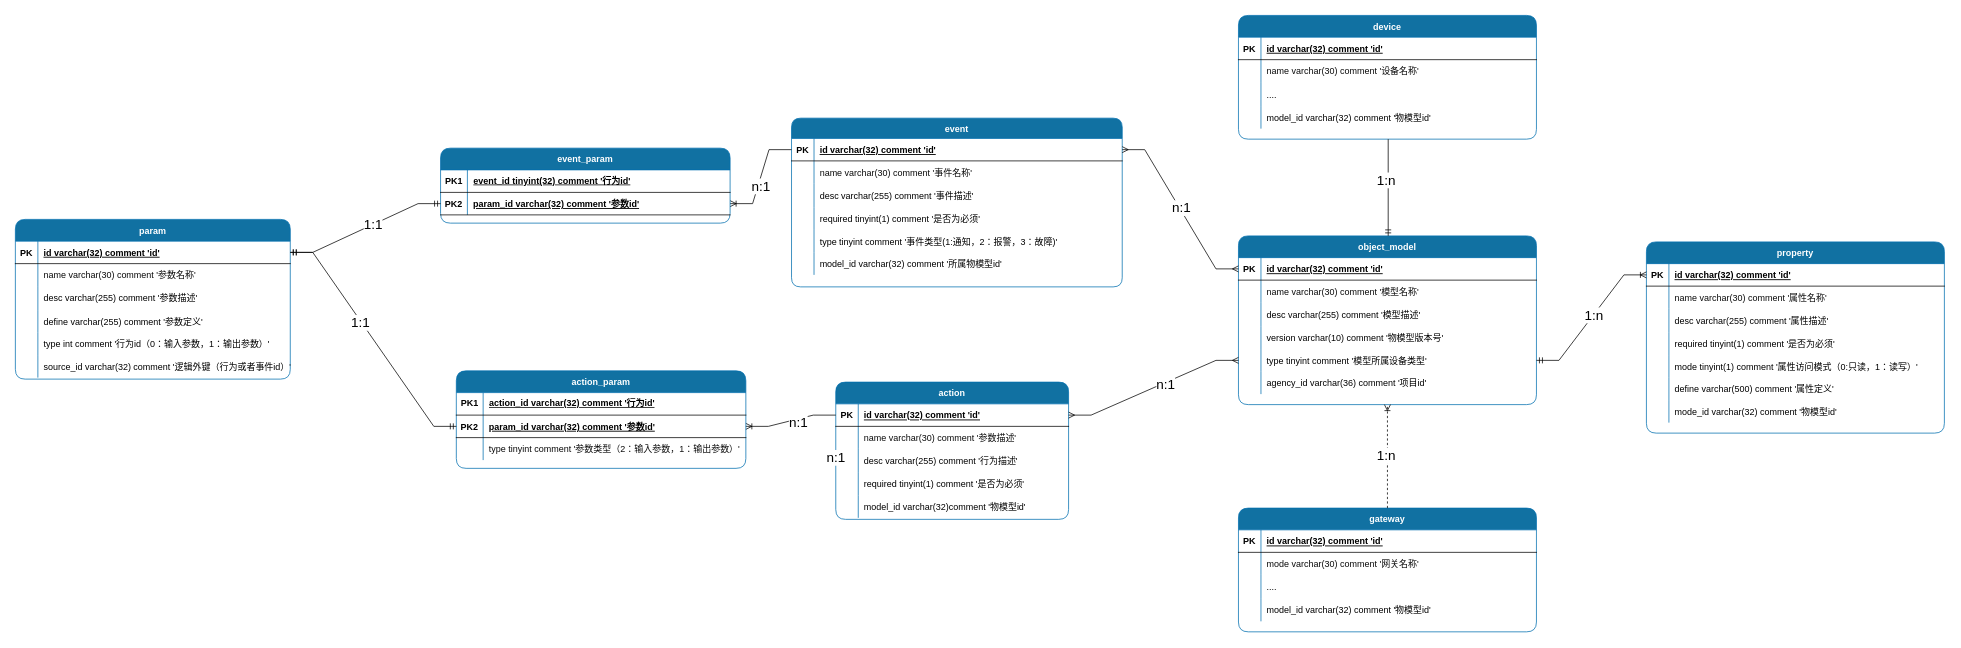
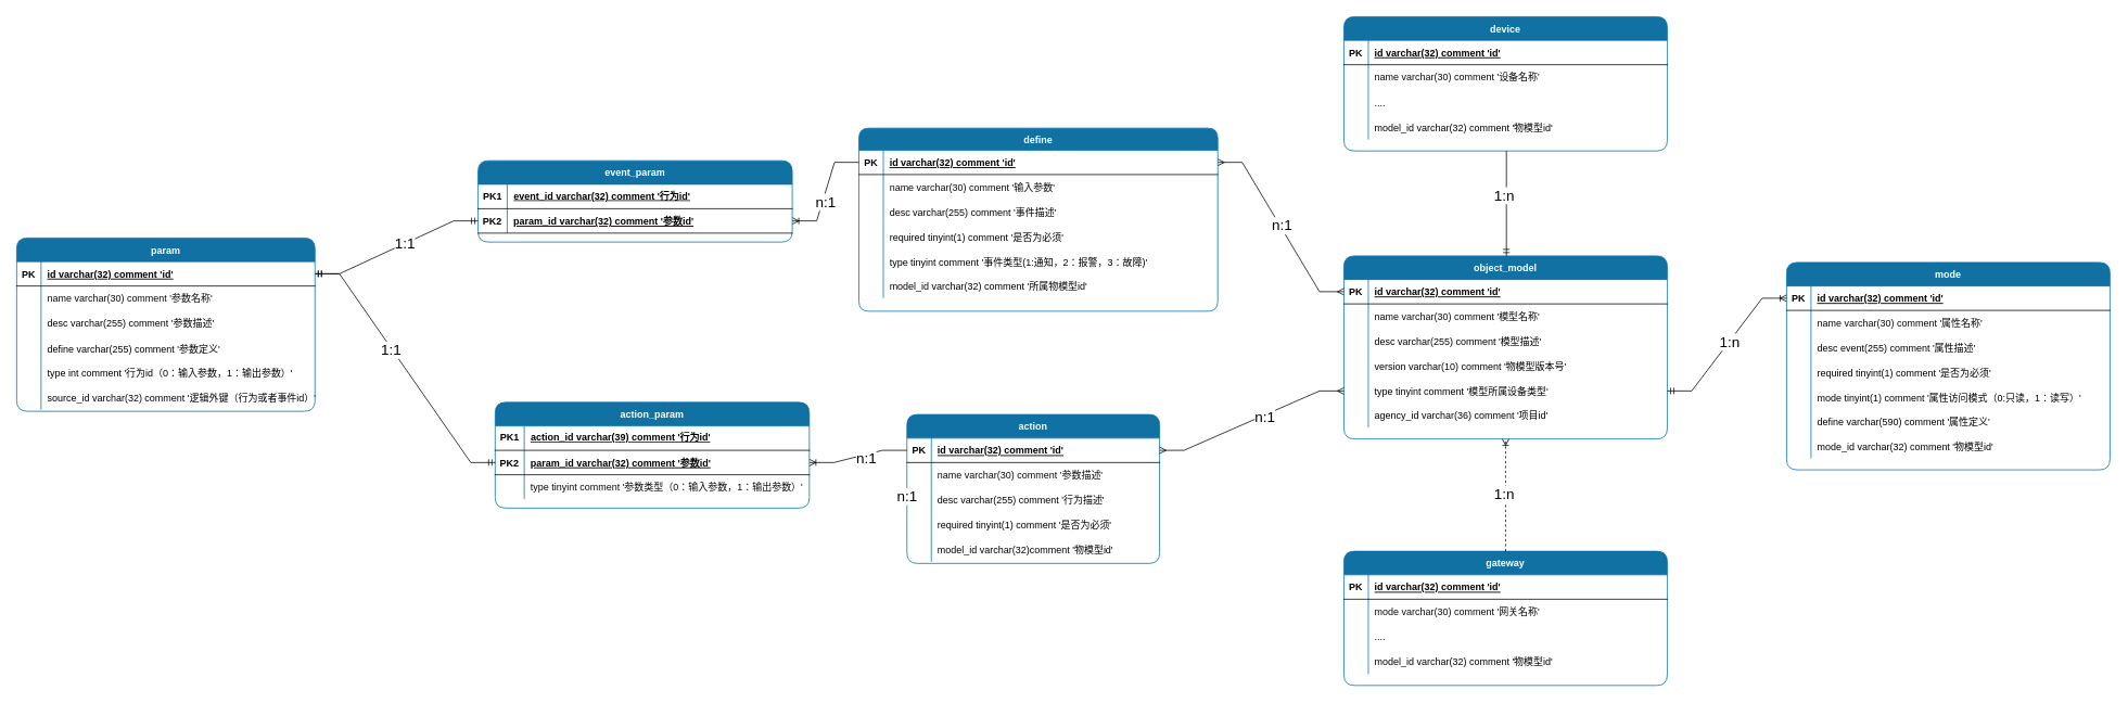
- <mxCell id="37" value="event" style="shape=table;startSize=27;container=1;collapsible=1;childLayout=tableLayout;fixedRows=1;rowLines=0;fontStyle=1;align=center;resizeLast=1;labelBackgroundColor=none;fillColor=#1171a2;strokeColor=#006EAF;fontColor=#ffffff;rounded=1;swimlaneFillColor=none;" parent="1" vertex="1"><mxGeometry x="1055" y="157" width="441" height="225" as="geometry" /></mxCell>
+ <mxCell id="37" value="define" style="shape=table;startSize=27;container=1;collapsible=1;childLayout=tableLayout;fixedRows=1;rowLines=0;fontStyle=1;align=center;resizeLast=1;labelBackgroundColor=none;fillColor=#1171a2;strokeColor=#006EAF;fontColor=#ffffff;rounded=1;swimlaneFillColor=none;" parent="1" vertex="1"><mxGeometry x="1055" y="157" width="441" height="225" as="geometry" /></mxCell>
- <mxCell id="43" value="name varchar(30) comment '事件名称'" style="shape=partialRectangle;connectable=0;fillColor=none;top=0;left=0;bottom=0;right=0;align=left;spacingLeft=6;overflow=hidden;labelBorderColor=none;fontColor=#0a0a0a;" parent="41" vertex="1"><mxGeometry x="30" width="411" height="30" as="geometry"><mxRectangle width="411" height="30" as="alternateBounds" /></mxGeometry></mxCell>
+ <mxCell id="43" value="name varchar(30) comment '输入参数'" style="shape=partialRectangle;connectable=0;fillColor=none;top=0;left=0;bottom=0;right=0;align=left;spacingLeft=6;overflow=hidden;labelBorderColor=none;fontColor=#0a0a0a;" parent="41" vertex="1"><mxGeometry x="30" width="411" height="30" as="geometry"><mxRectangle width="411" height="30" as="alternateBounds" /></mxGeometry></mxCell>
- <mxCell id="151" value="event_id tinyint(32) comment '行为id'" style="shape=partialRectangle;connectable=0;fillColor=none;top=0;left=0;bottom=0;right=0;align=left;spacingLeft=6;fontStyle=5;overflow=hidden;whiteSpace=wrap;html=1;" parent="149" vertex="1"><mxGeometry x="35.783" width="350.304" height="30" as="geometry"><mxRectangle width="350.304" height="30" as="alternateBounds" /></mxGeometry></mxCell>
+ <mxCell id="151" value="event_id varchar(32) comment '行为id'" style="shape=partialRectangle;connectable=0;fillColor=none;top=0;left=0;bottom=0;right=0;align=left;spacingLeft=6;fontStyle=5;overflow=hidden;whiteSpace=wrap;html=1;" parent="149" vertex="1"><mxGeometry x="35.783" width="350.304" height="30" as="geometry"><mxRectangle width="350.304" height="30" as="alternateBounds" /></mxGeometry></mxCell>
- <mxCell id="56" value="property" style="shape=table;startSize=29;container=1;collapsible=1;childLayout=tableLayout;fixedRows=1;rowLines=0;fontStyle=1;align=center;resizeLast=1;labelBackgroundColor=none;fillColor=#1171a2;strokeColor=#006EAF;fontColor=#ffffff;rounded=1;swimlaneFillColor=none;" parent="1" vertex="1"><mxGeometry x="2195" y="322" width="397.345" height="255" as="geometry" /></mxCell>
+ <mxCell id="56" value="mode" style="shape=table;startSize=29;container=1;collapsible=1;childLayout=tableLayout;fixedRows=1;rowLines=0;fontStyle=1;align=center;resizeLast=1;labelBackgroundColor=none;fillColor=#1171a2;strokeColor=#006EAF;fontColor=#ffffff;rounded=1;swimlaneFillColor=none;" parent="1" vertex="1"><mxGeometry x="2195" y="322" width="397.345" height="255" as="geometry" /></mxCell>
- <mxCell id="65" value="desc varchar(255) comment '属性描述'" style="shape=partialRectangle;connectable=0;fillColor=none;top=0;left=0;bottom=0;right=0;align=left;spacingLeft=6;overflow=hidden;labelBackgroundColor=none;" parent="63" vertex="1"><mxGeometry x="30" width="367.345" height="32" as="geometry"><mxRectangle width="367.345" height="32" as="alternateBounds" /></mxGeometry></mxCell>
+ <mxCell id="65" value="desc event(255) comment '属性描述'" style="shape=partialRectangle;connectable=0;fillColor=none;top=0;left=0;bottom=0;right=0;align=left;spacingLeft=6;overflow=hidden;labelBackgroundColor=none;" parent="63" vertex="1"><mxGeometry x="30" width="367.345" height="32" as="geometry"><mxRectangle width="367.345" height="32" as="alternateBounds" /></mxGeometry></mxCell>
- <mxCell id="74" value="define varchar(500) comment '属性定义'" style="shape=partialRectangle;connectable=0;fillColor=none;top=0;left=0;bottom=0;right=0;align=left;spacingLeft=6;overflow=hidden;" parent="72" vertex="1"><mxGeometry x="30" width="367.345" height="30" as="geometry"><mxRectangle width="367.345" height="30" as="alternateBounds" /></mxGeometry></mxCell>
+ <mxCell id="74" value="define varchar(590) comment '属性定义'" style="shape=partialRectangle;connectable=0;fillColor=none;top=0;left=0;bottom=0;right=0;align=left;spacingLeft=6;overflow=hidden;" parent="72" vertex="1"><mxGeometry x="30" width="367.345" height="30" as="geometry"><mxRectangle width="367.345" height="30" as="alternateBounds" /></mxGeometry></mxCell>
- <mxCell id="140" value="action_id varchar(32) comment '行为id'" style="shape=partialRectangle;connectable=0;fillColor=none;top=0;left=0;bottom=0;right=0;align=left;spacingLeft=6;fontStyle=5;overflow=hidden;whiteSpace=wrap;html=1;" parent="138" vertex="1"><mxGeometry x="35.783" width="350.304" height="30" as="geometry"><mxRectangle width="350.304" height="30" as="alternateBounds" /></mxGeometry></mxCell>
+ <mxCell id="140" value="action_id varchar(39) comment '行为id'" style="shape=partialRectangle;connectable=0;fillColor=none;top=0;left=0;bottom=0;right=0;align=left;spacingLeft=6;fontStyle=5;overflow=hidden;whiteSpace=wrap;html=1;" parent="138" vertex="1"><mxGeometry x="35.783" width="350.304" height="30" as="geometry"><mxRectangle width="350.304" height="30" as="alternateBounds" /></mxGeometry></mxCell>
- <mxCell id="146" value="type tinyint comment '参数类型（2：输入参数，1：输出参数）'" style="shape=partialRectangle;connectable=0;fillColor=none;top=0;left=0;bottom=0;right=0;align=left;spacingLeft=6;overflow=hidden;labelBorderColor=none;fontColor=#0a0a0a;" parent="144" vertex="1"><mxGeometry x="35.783" width="350.304" height="30" as="geometry"><mxRectangle width="350.304" height="30" as="alternateBounds" /></mxGeometry></mxCell>
+ <mxCell id="146" value="type tinyint comment '参数类型（0：输入参数，1：输出参数）'" style="shape=partialRectangle;connectable=0;fillColor=none;top=0;left=0;bottom=0;right=0;align=left;spacingLeft=6;overflow=hidden;labelBorderColor=none;fontColor=#0a0a0a;" parent="144" vertex="1"><mxGeometry x="35.783" width="350.304" height="30" as="geometry"><mxRectangle width="350.304" height="30" as="alternateBounds" /></mxGeometry></mxCell>
